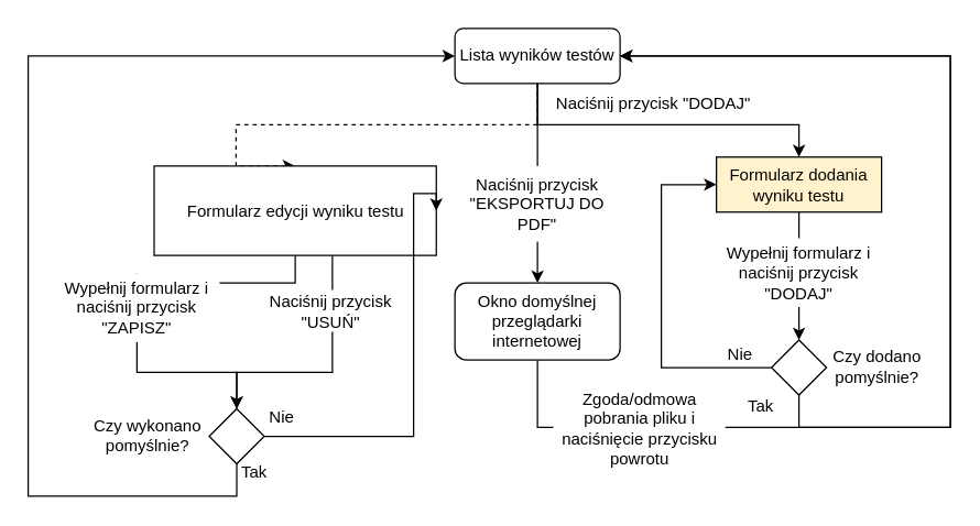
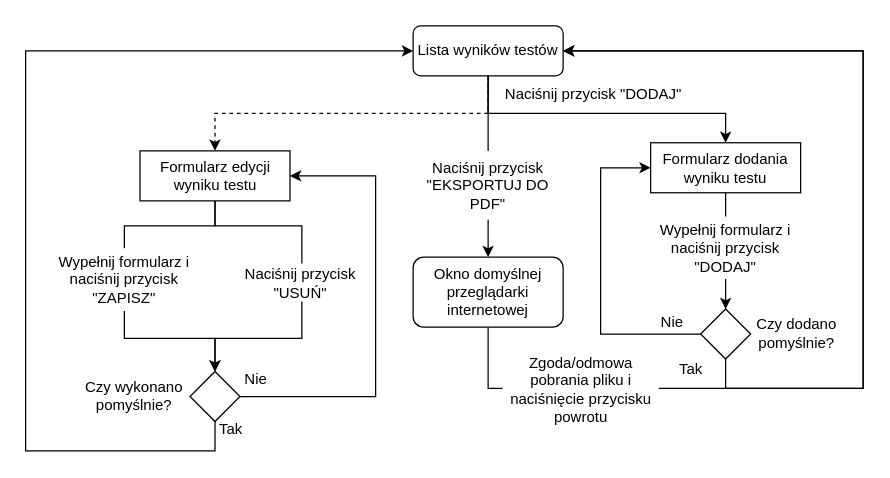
- <mxCell id="7" value="Formularz dodania wyniku testu" style="rounded=0;whiteSpace=wrap;html=1;fillColor=#fff2cc;" vertex="1" parent="1"><mxGeometry x="520" y="113.5" width="120" height="40" as="geometry" /></mxCell>
+ <mxCell id="7" value="Formularz dodania wyniku testu" style="rounded=0;whiteSpace=wrap;html=1;" vertex="1" parent="1"><mxGeometry x="520" y="113.5" width="120" height="40" as="geometry" /></mxCell>
- <mxCell id="10" value="Formularz edycji wyniku testu" style="rounded=0;whiteSpace=wrap;html=1;" vertex="1" parent="1"><mxGeometry x="111.5" y="120" width="205" height="65" as="geometry" /></mxCell>
+ <mxCell id="10" value="Formularz edycji wyniku testu" style="rounded=0;whiteSpace=wrap;html=1;" vertex="1" parent="1"><mxGeometry x="111.5" y="120" width="120" height="40" as="geometry" /></mxCell>
